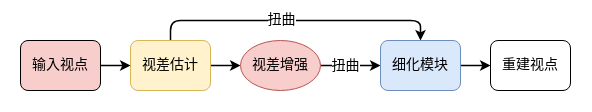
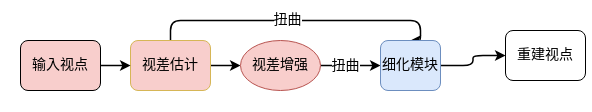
- <mxCell id="5" value="&lt;font style=&quot;font-size: 14px;&quot;&gt;视差估计&lt;/font&gt;" style="rounded=1;whiteSpace=wrap;html=1;strokeWidth=1;fillColor=#fff2cc;strokeColor=#d6b656;fontFamily=Times New Roman;" vertex="1" parent="1"><mxGeometry x="130" y="40" width="80" height="50" as="geometry" /></mxCell>
+ <mxCell id="5" value="&lt;font style=&quot;font-size: 14px;&quot;&gt;视差估计&lt;/font&gt;" style="rounded=1;whiteSpace=wrap;html=1;strokeWidth=1;fillColor=#f8cecc;strokeColor=#d6b656;fontFamily=Times New Roman;" vertex="1" parent="1"><mxGeometry x="130" y="40" width="80" height="50" as="geometry" /></mxCell>
- <mxCell id="10" value="&lt;span style=&quot;font-size: 14px;&quot;&gt;细化模块&lt;/span&gt;" style="rounded=1;whiteSpace=wrap;html=1;fillColor=#dae8fc;strokeColor=#6c8ebf;fontFamily=Times New Roman;" vertex="1" parent="1"><mxGeometry x="380" y="40" width="80" height="50" as="geometry" /></mxCell>
+ <mxCell id="10" value="&lt;span style=&quot;font-size: 14px;&quot;&gt;细化模块&lt;/span&gt;" style="rounded=1;whiteSpace=wrap;html=1;fillColor=#dae8fc;strokeColor=#6c8ebf;fontFamily=Times New Roman;" vertex="1" parent="1"><mxGeometry x="380" y="40" width="60" height="50" as="geometry" /></mxCell>
- <mxCell id="13" value="&lt;font style=&quot;font-size: 14px;&quot;&gt;重建视点&lt;/font&gt;" style="rounded=1;whiteSpace=wrap;html=1;strokeWidth=1;fontFamily=Times New Roman;" vertex="1" parent="1"><mxGeometry x="490" y="40" width="80" height="50" as="geometry" /></mxCell>
+ <mxCell id="13" value="&lt;font style=&quot;font-size: 14px;&quot;&gt;重建视点&lt;/font&gt;" style="rounded=1;whiteSpace=wrap;html=1;strokeWidth=1;fontFamily=Times New Roman;" vertex="1" parent="1"><mxGeometry x="505" y="30" width="80" height="50" as="geometry" /></mxCell>
